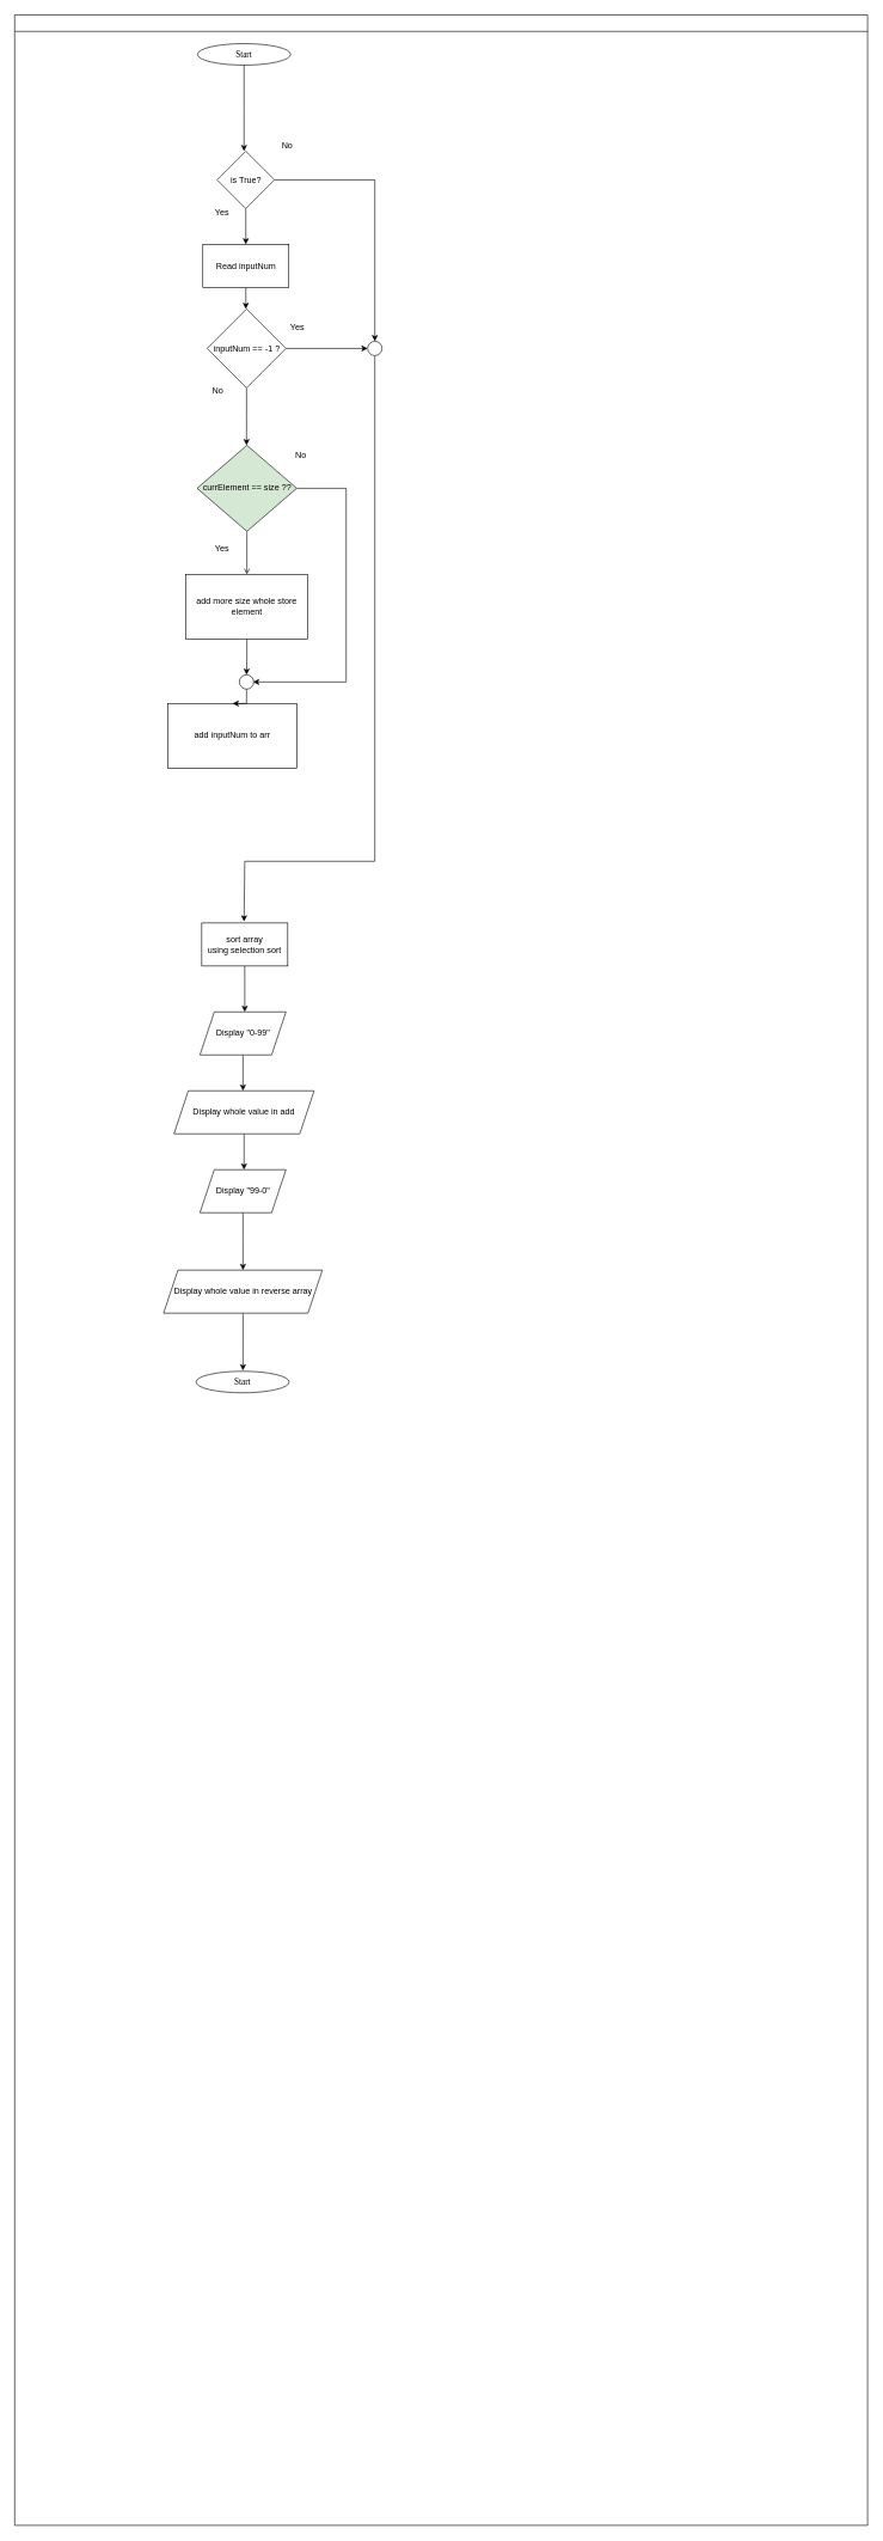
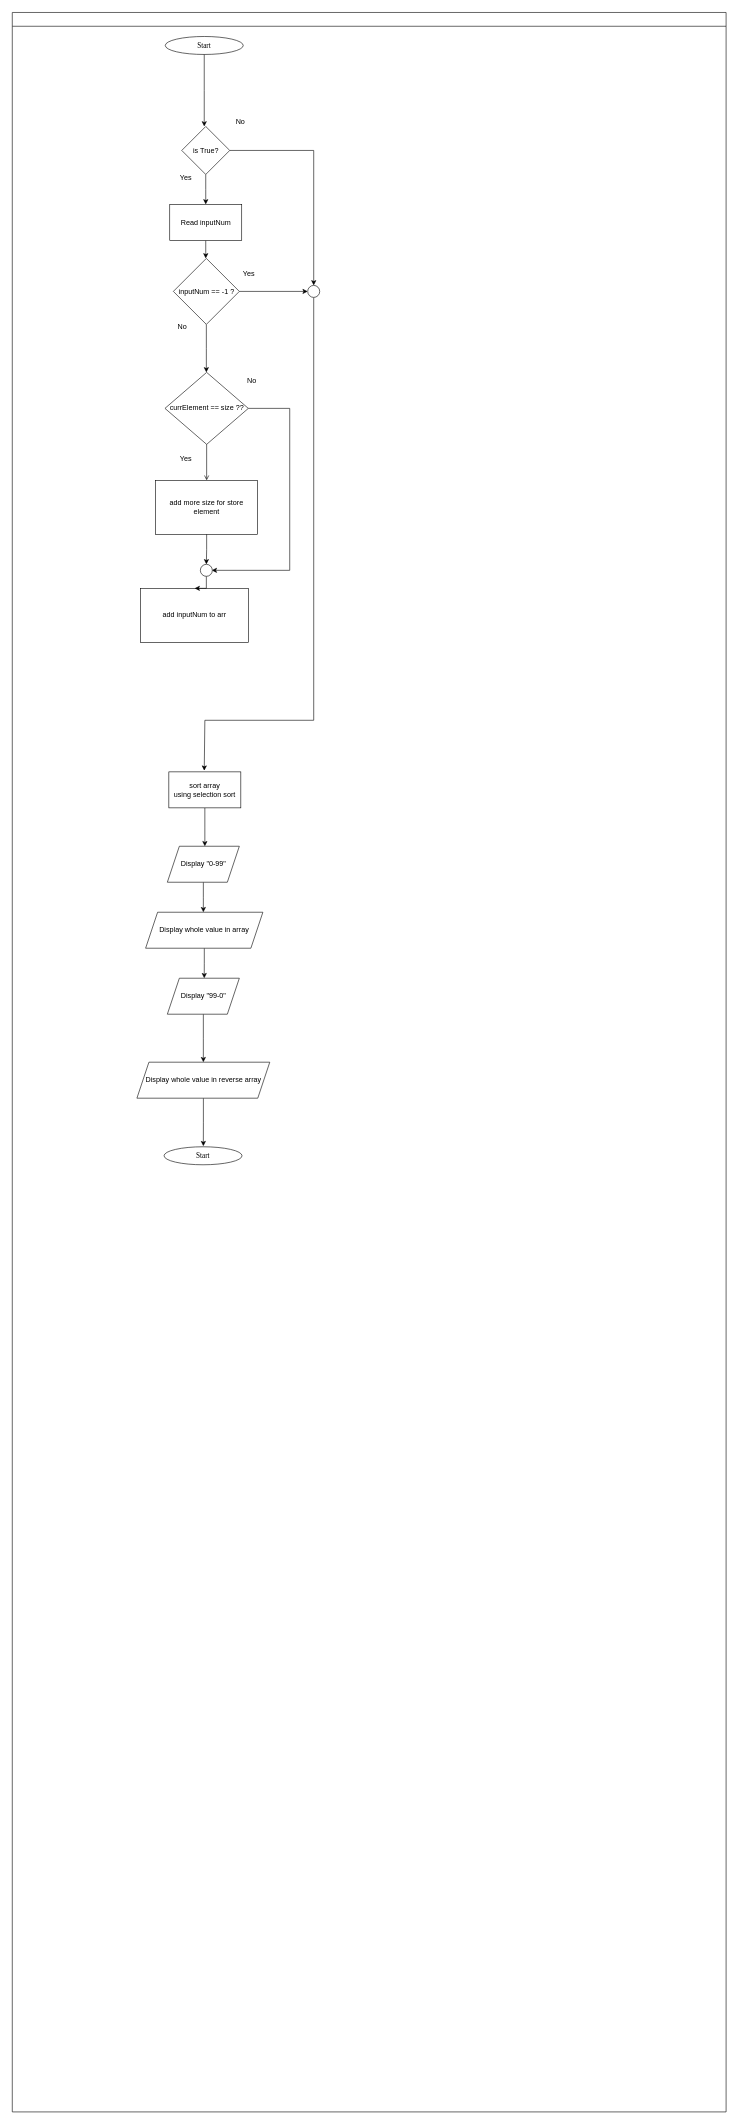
- <mxCell id="17" value="currElement == size ??" style="rhombus;whiteSpace=wrap;html=1;fillColor=#d5e8d4;" vertex="1" parent="2"><mxGeometry x="254.5" y="600" width="139" height="120" as="geometry" /></mxCell>
+ <mxCell id="17" value="currElement == size ??" style="rhombus;whiteSpace=wrap;html=1;" vertex="1" parent="2"><mxGeometry x="254.5" y="600" width="139" height="120" as="geometry" /></mxCell>
- <mxCell id="18" value="add more size whole store element" style="rounded=0;whiteSpace=wrap;html=1;" vertex="1" parent="2"><mxGeometry x="239" y="780" width="170" height="90" as="geometry" /></mxCell>
+ <mxCell id="18" value="add more size for store element" style="rounded=0;whiteSpace=wrap;html=1;" vertex="1" parent="2"><mxGeometry x="239" y="780" width="170" height="90" as="geometry" /></mxCell>
- <mxCell id="33" value="Display whole value in add" style="shape=parallelogram;perimeter=parallelogramPerimeter;whiteSpace=wrap;html=1;fixedSize=1;" vertex="1" parent="2"><mxGeometry x="222.25" y="1500" width="195.5" height="60" as="geometry" /></mxCell>
+ <mxCell id="33" value="Display whole value in array" style="shape=parallelogram;perimeter=parallelogramPerimeter;whiteSpace=wrap;html=1;fixedSize=1;" vertex="1" parent="2"><mxGeometry x="222.25" y="1500" width="195.5" height="60" as="geometry" /></mxCell>
